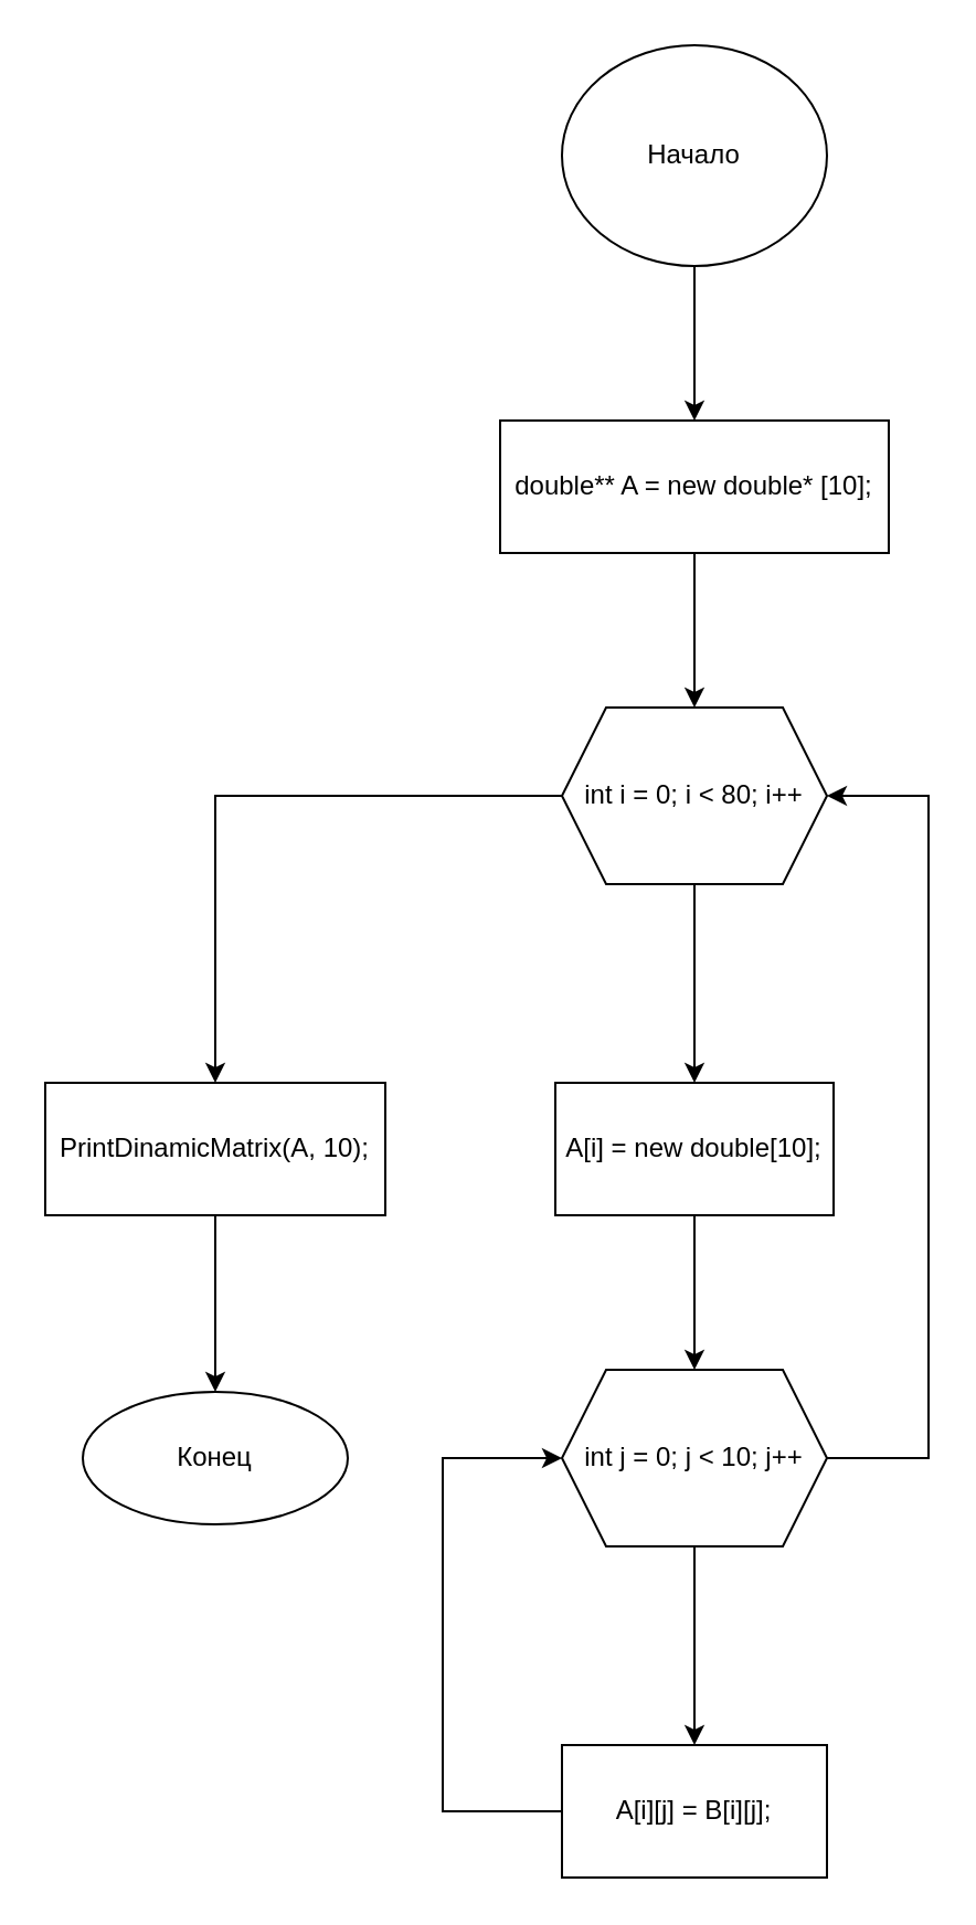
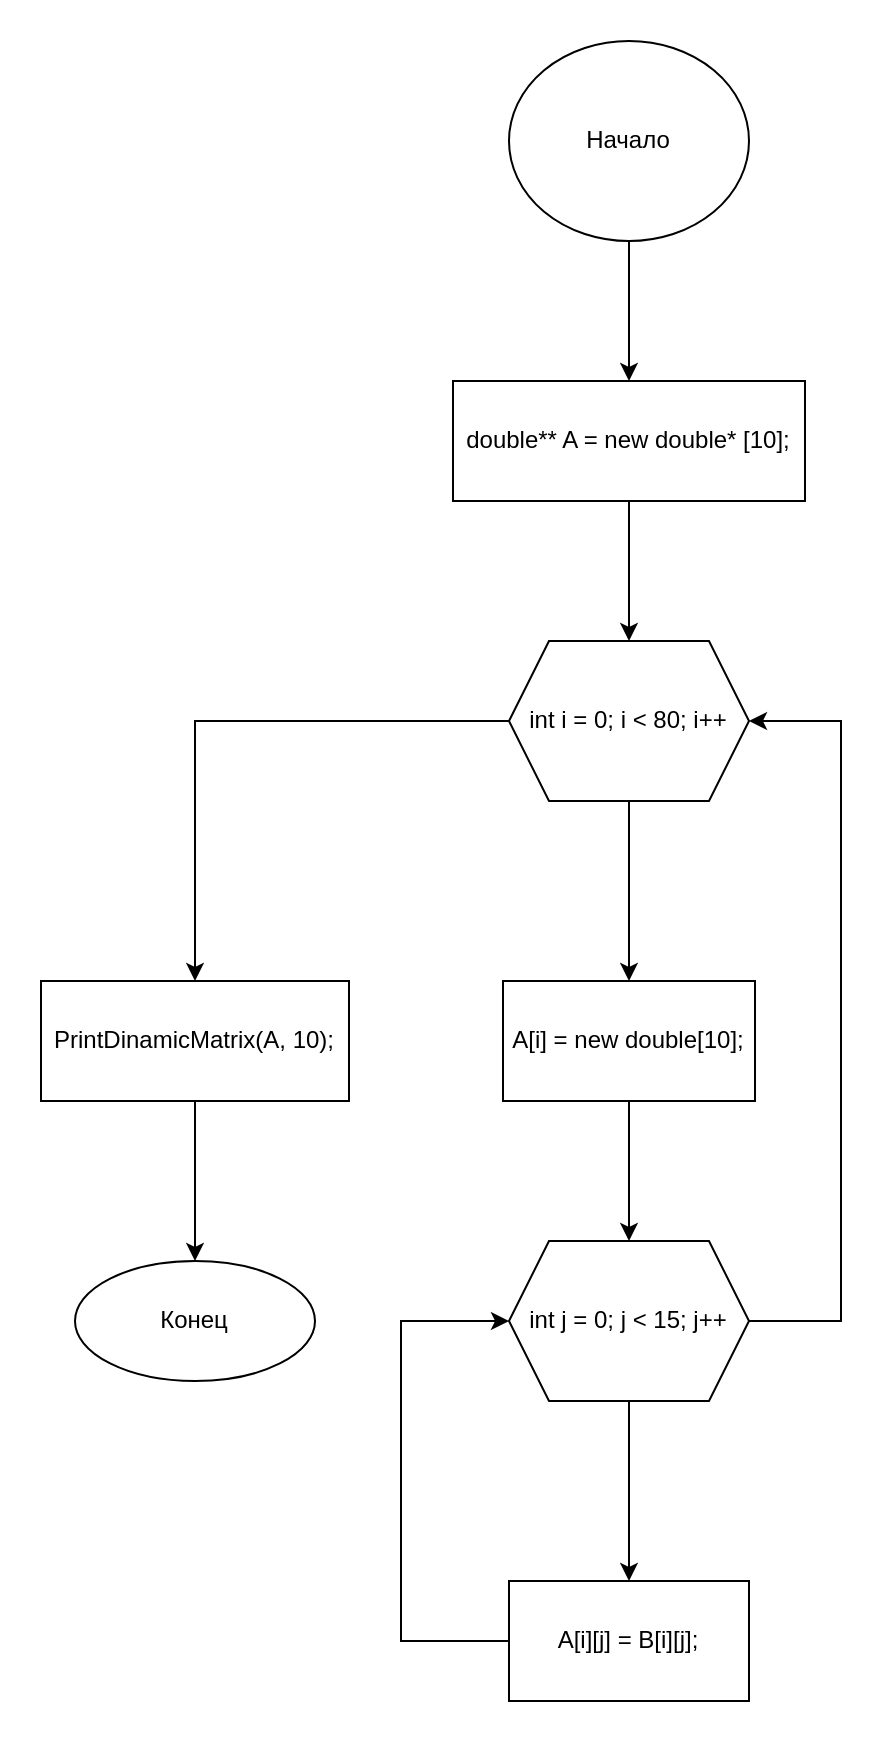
- <mxCell id="13" value="int j = 0; j &lt; 10; j++" style="shape=hexagon;perimeter=hexagonPerimeter2;whiteSpace=wrap;html=1;fixedSize=1;" parent="1" vertex="1"><mxGeometry x="254" y="620" width="120" height="80" as="geometry" /></mxCell>
+ <mxCell id="13" value="int j = 0; j &lt; 15; j++" style="shape=hexagon;perimeter=hexagonPerimeter2;whiteSpace=wrap;html=1;fixedSize=1;" parent="1" vertex="1"><mxGeometry x="254" y="620" width="120" height="80" as="geometry" /></mxCell>
